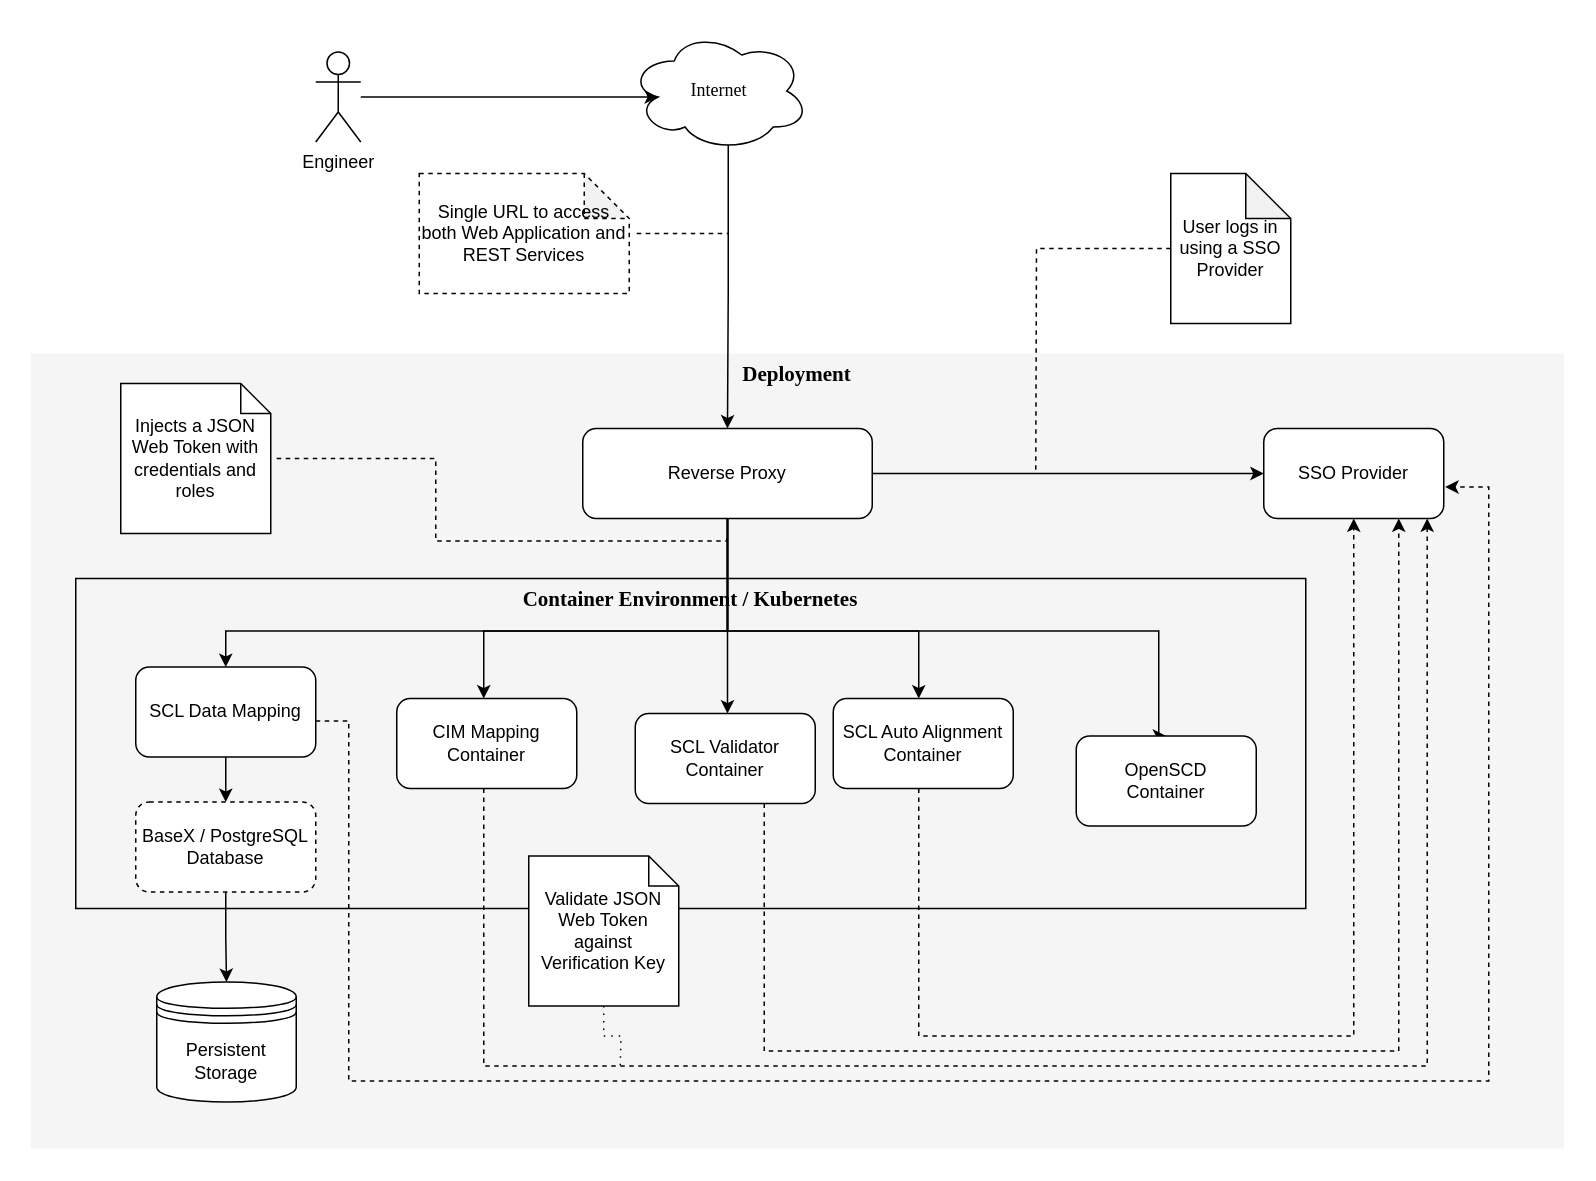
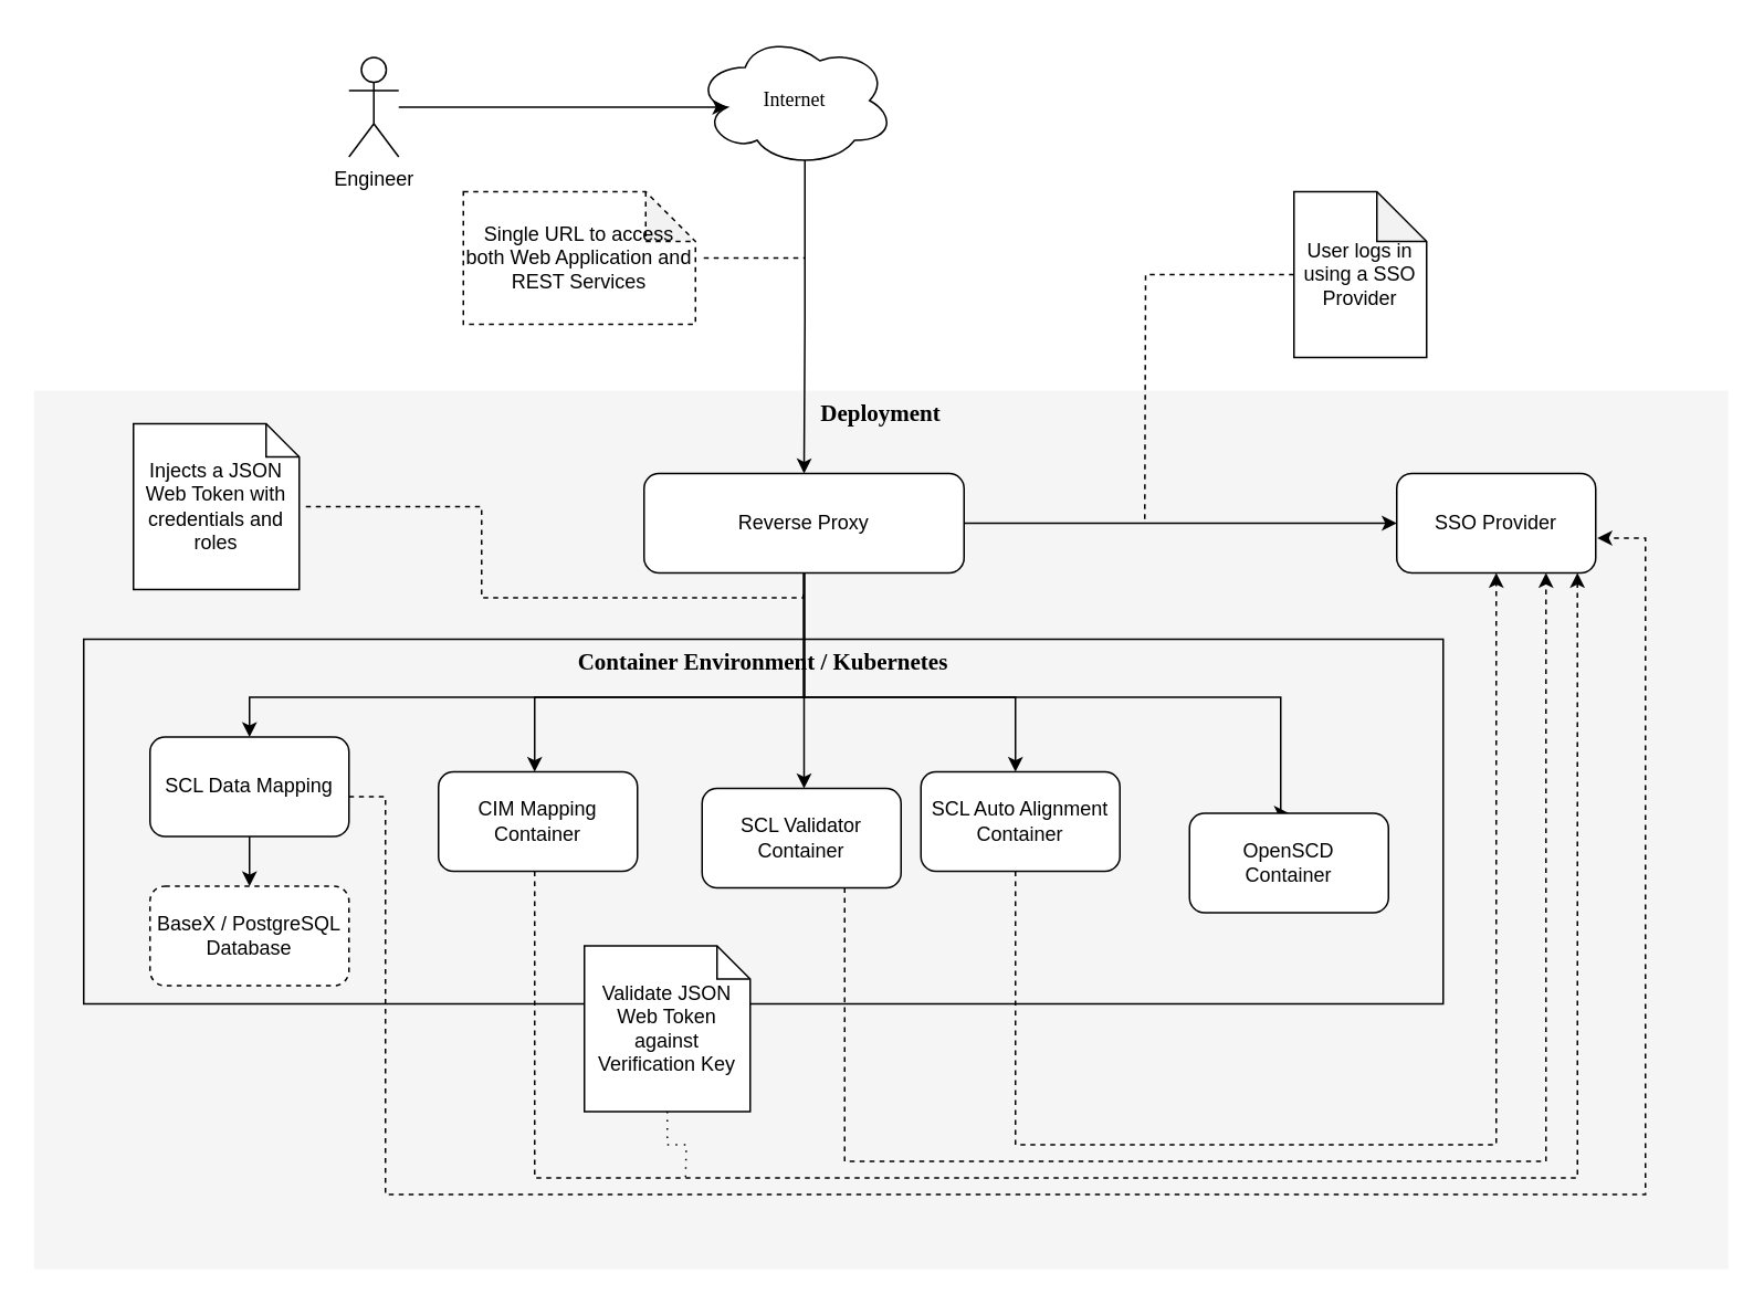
- <mxCell id="30" style="edgeStyle=orthogonalEdgeStyle;rounded=0;orthogonalLoop=1;jettySize=auto;html=1;entryX=0.5;entryY=0;entryDx=0;entryDy=0;" parent="1" source="31" target="25" edge="1"><mxGeometry relative="1" as="geometry" /></mxCell>
- <mxCell id="25" value="Persistent &lt;br&gt;Storage" style="shape=datastore;whiteSpace=wrap;html=1;strokeColor=default;" parent="1" vertex="1"><mxGeometry x="104" y="654" width="93" height="80" as="geometry" /></mxCell>
